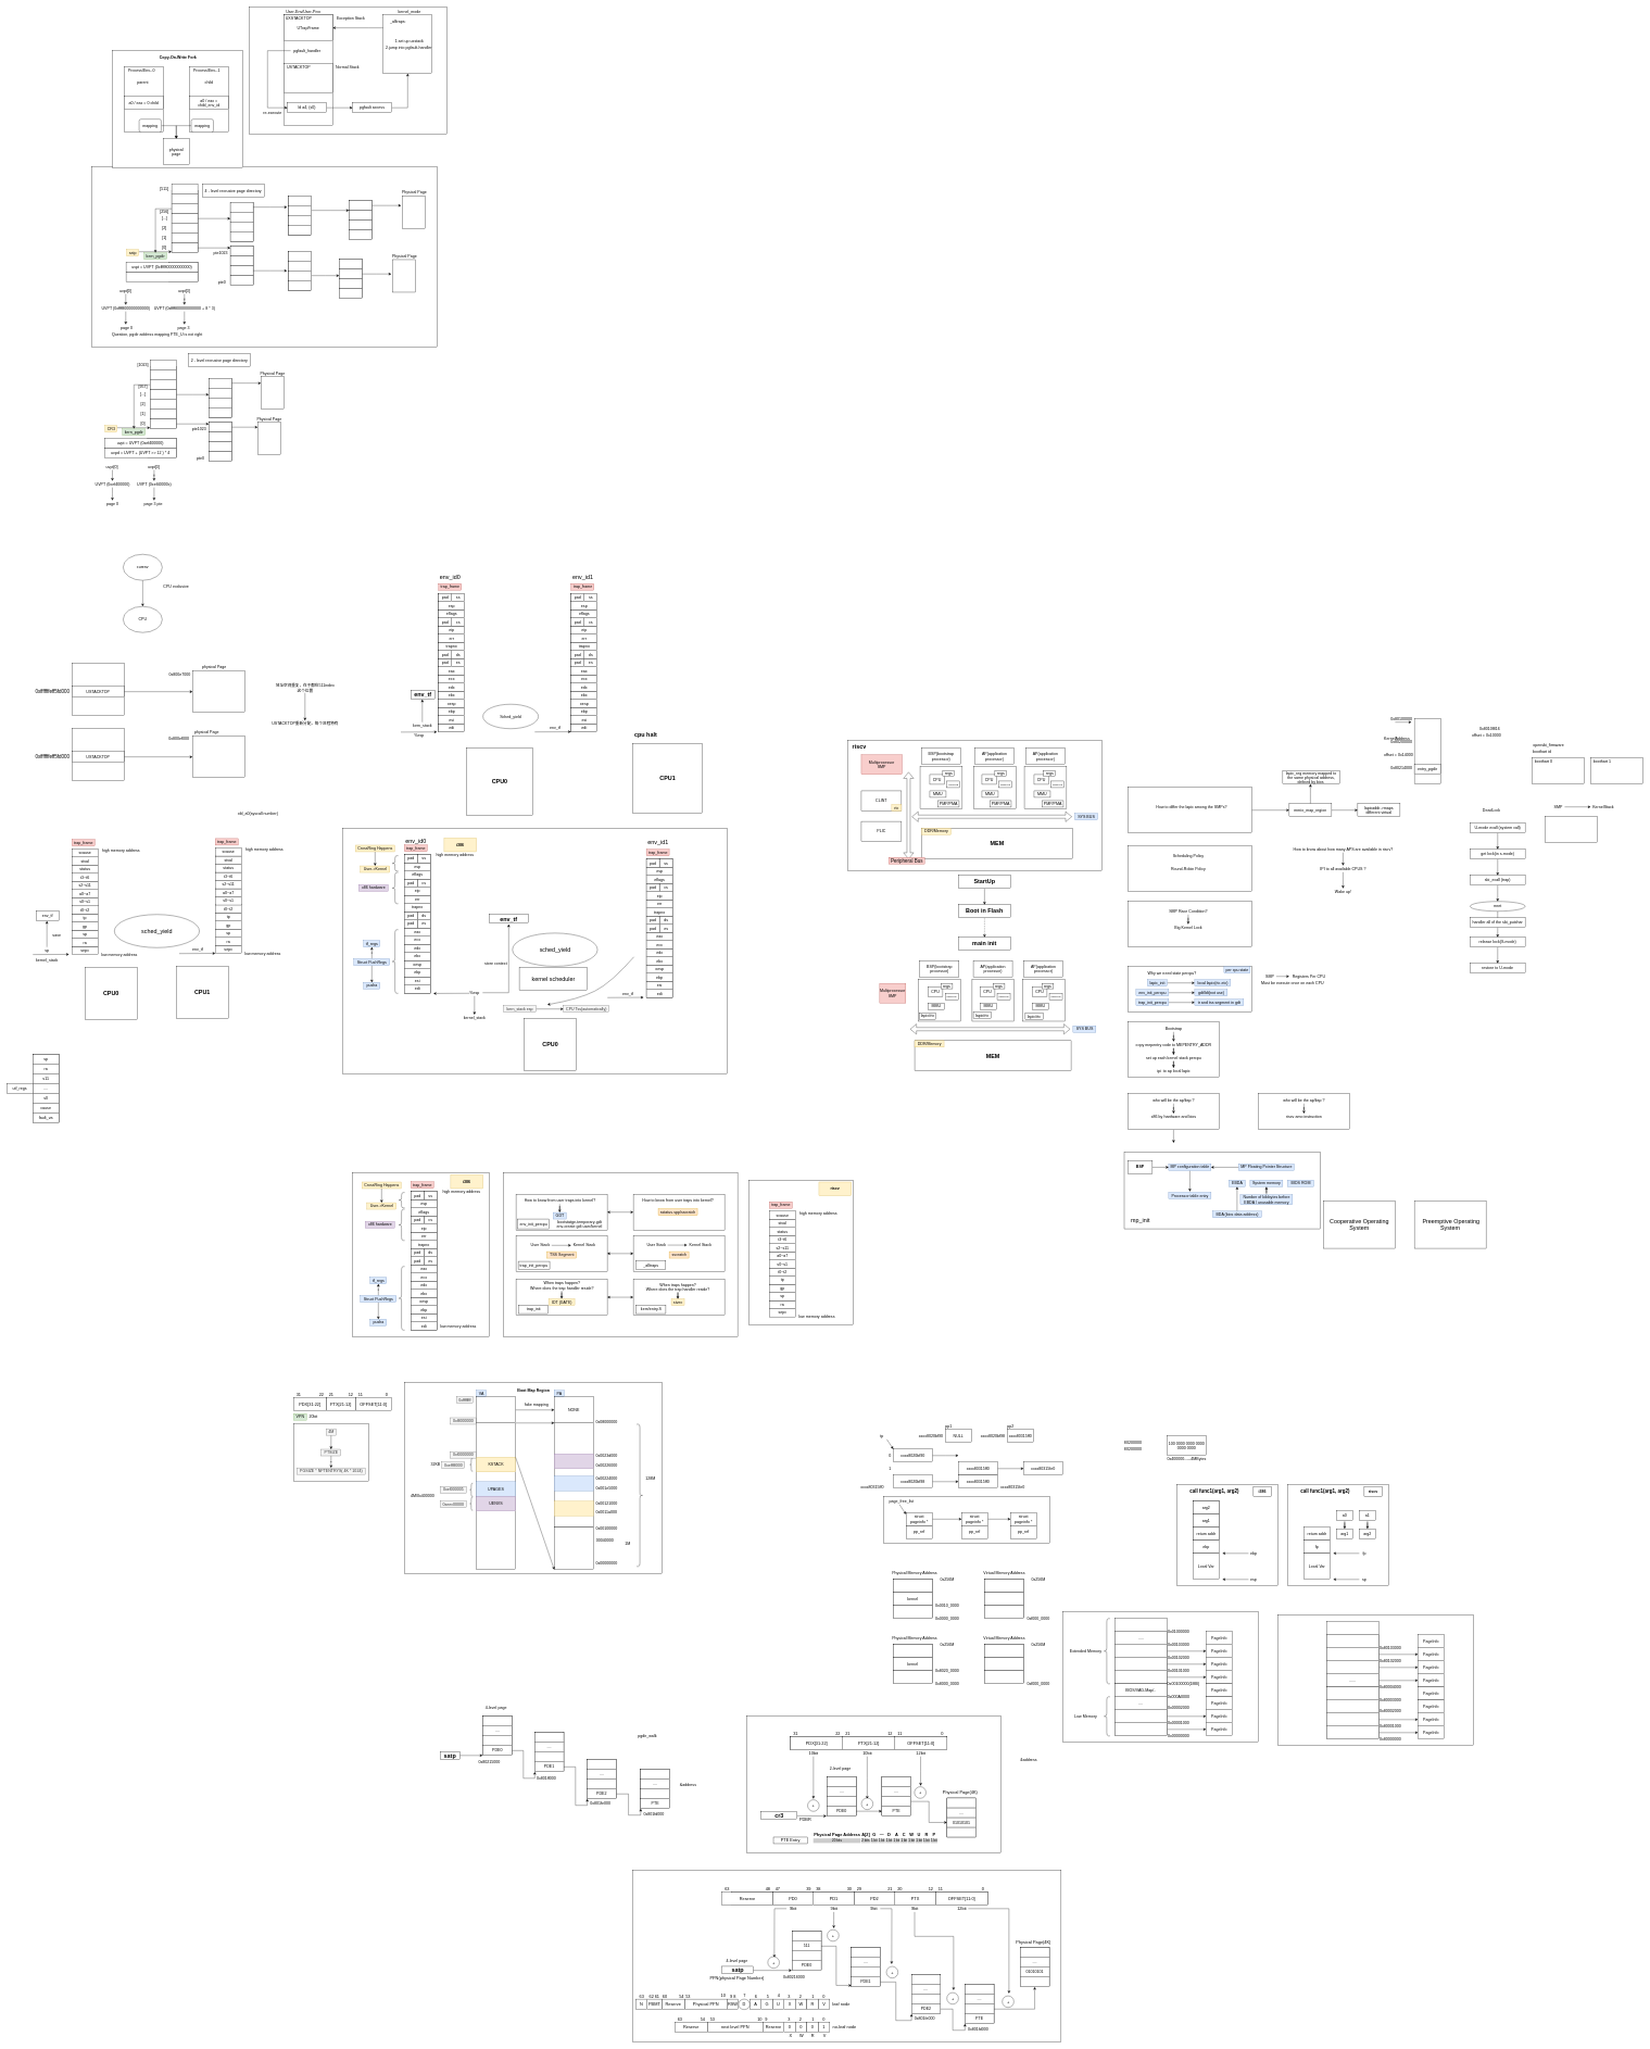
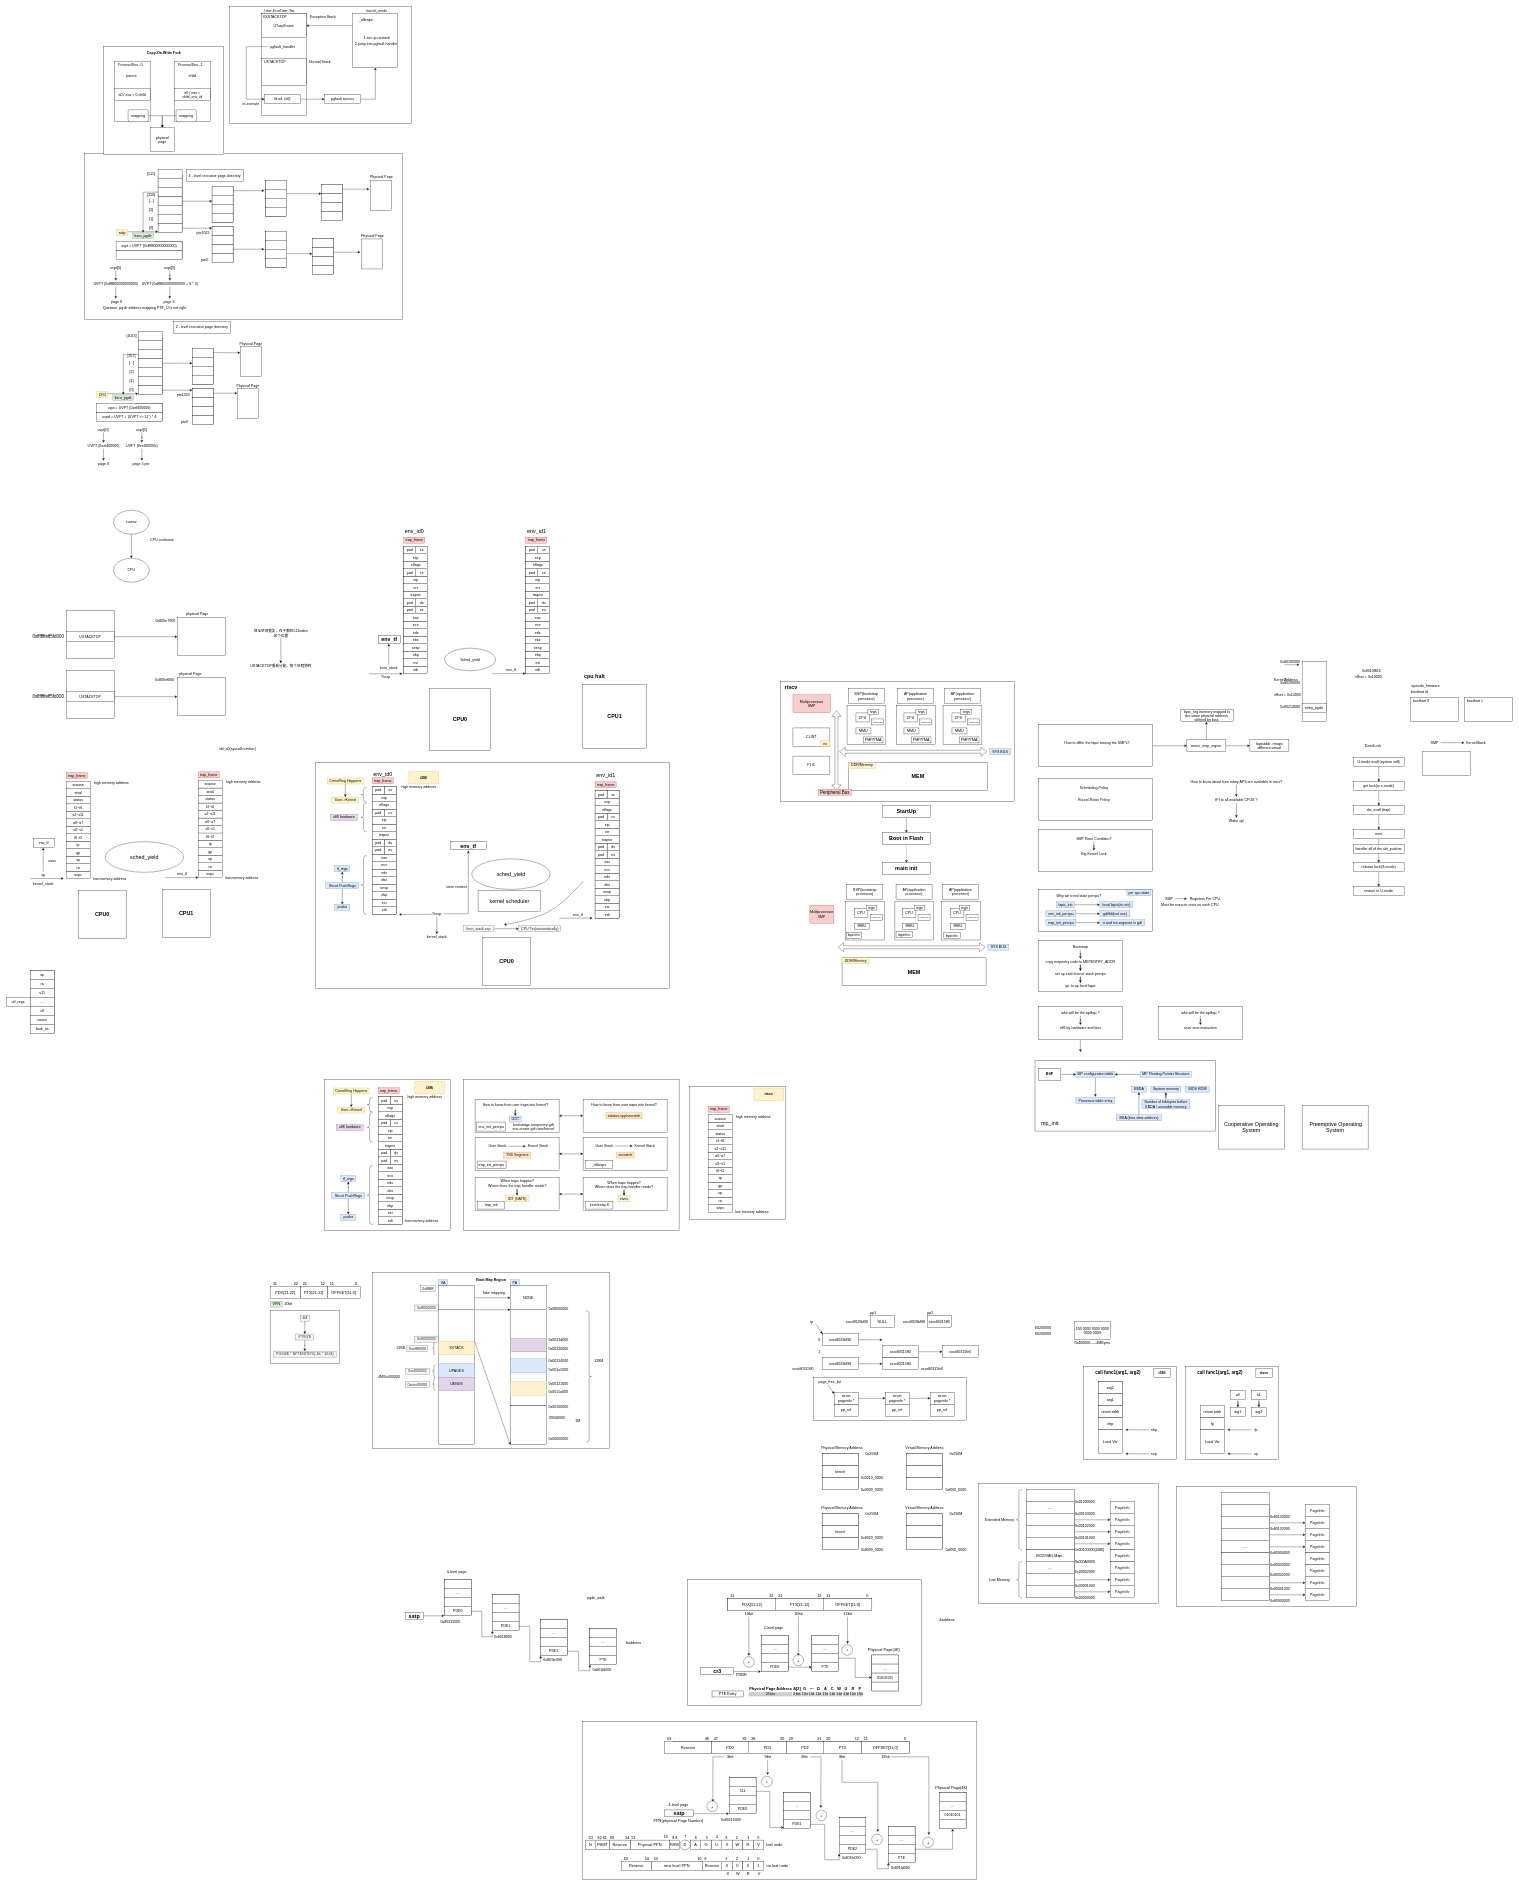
- <mxCell id="1060" value="User-Env/User-Proc" style="text;html=1;align=center;verticalAlign=middle;resizable=0;points=[];autosize=1;" vertex="1" parent="1"><mxGeometry x="870" y="25" width="120" height="20" as="geometry" /></mxCell>
+ <mxCell id="1060" value="User-Env/User-Tss" style="text;html=1;align=center;verticalAlign=middle;resizable=0;points=[];autosize=1;" vertex="1" parent="1"><mxGeometry x="870" y="25" width="120" height="20" as="geometry" /></mxCell>
- <mxCell id="901" value="2 - level recrusive page directory" style="rounded=0;whiteSpace=wrap;html=1;" parent="1" vertex="1"><mxGeometry x="577" y="1085" width="190" height="40" as="geometry" /></mxCell>
+ <mxCell id="901" value="2 - level recrusive page directory" style="rounded=0;whiteSpace=wrap;html=1;" parent="1" vertex="1"><mxGeometry x="577" y="1070" width="190" height="40" as="geometry" /></mxCell>
- <mxCell id="646" value="mret" style="ellipse;whiteSpace=wrap;html=1;" parent="1" vertex="1"><mxGeometry x="4510" y="2765" width="169" height="30" as="geometry" /></mxCell>
+ <mxCell id="646" value="mret" style="whiteSpace=wrap;html=1;" parent="1" vertex="1"><mxGeometry x="4510" y="2765" width="169" height="30" as="geometry" /></mxCell>
